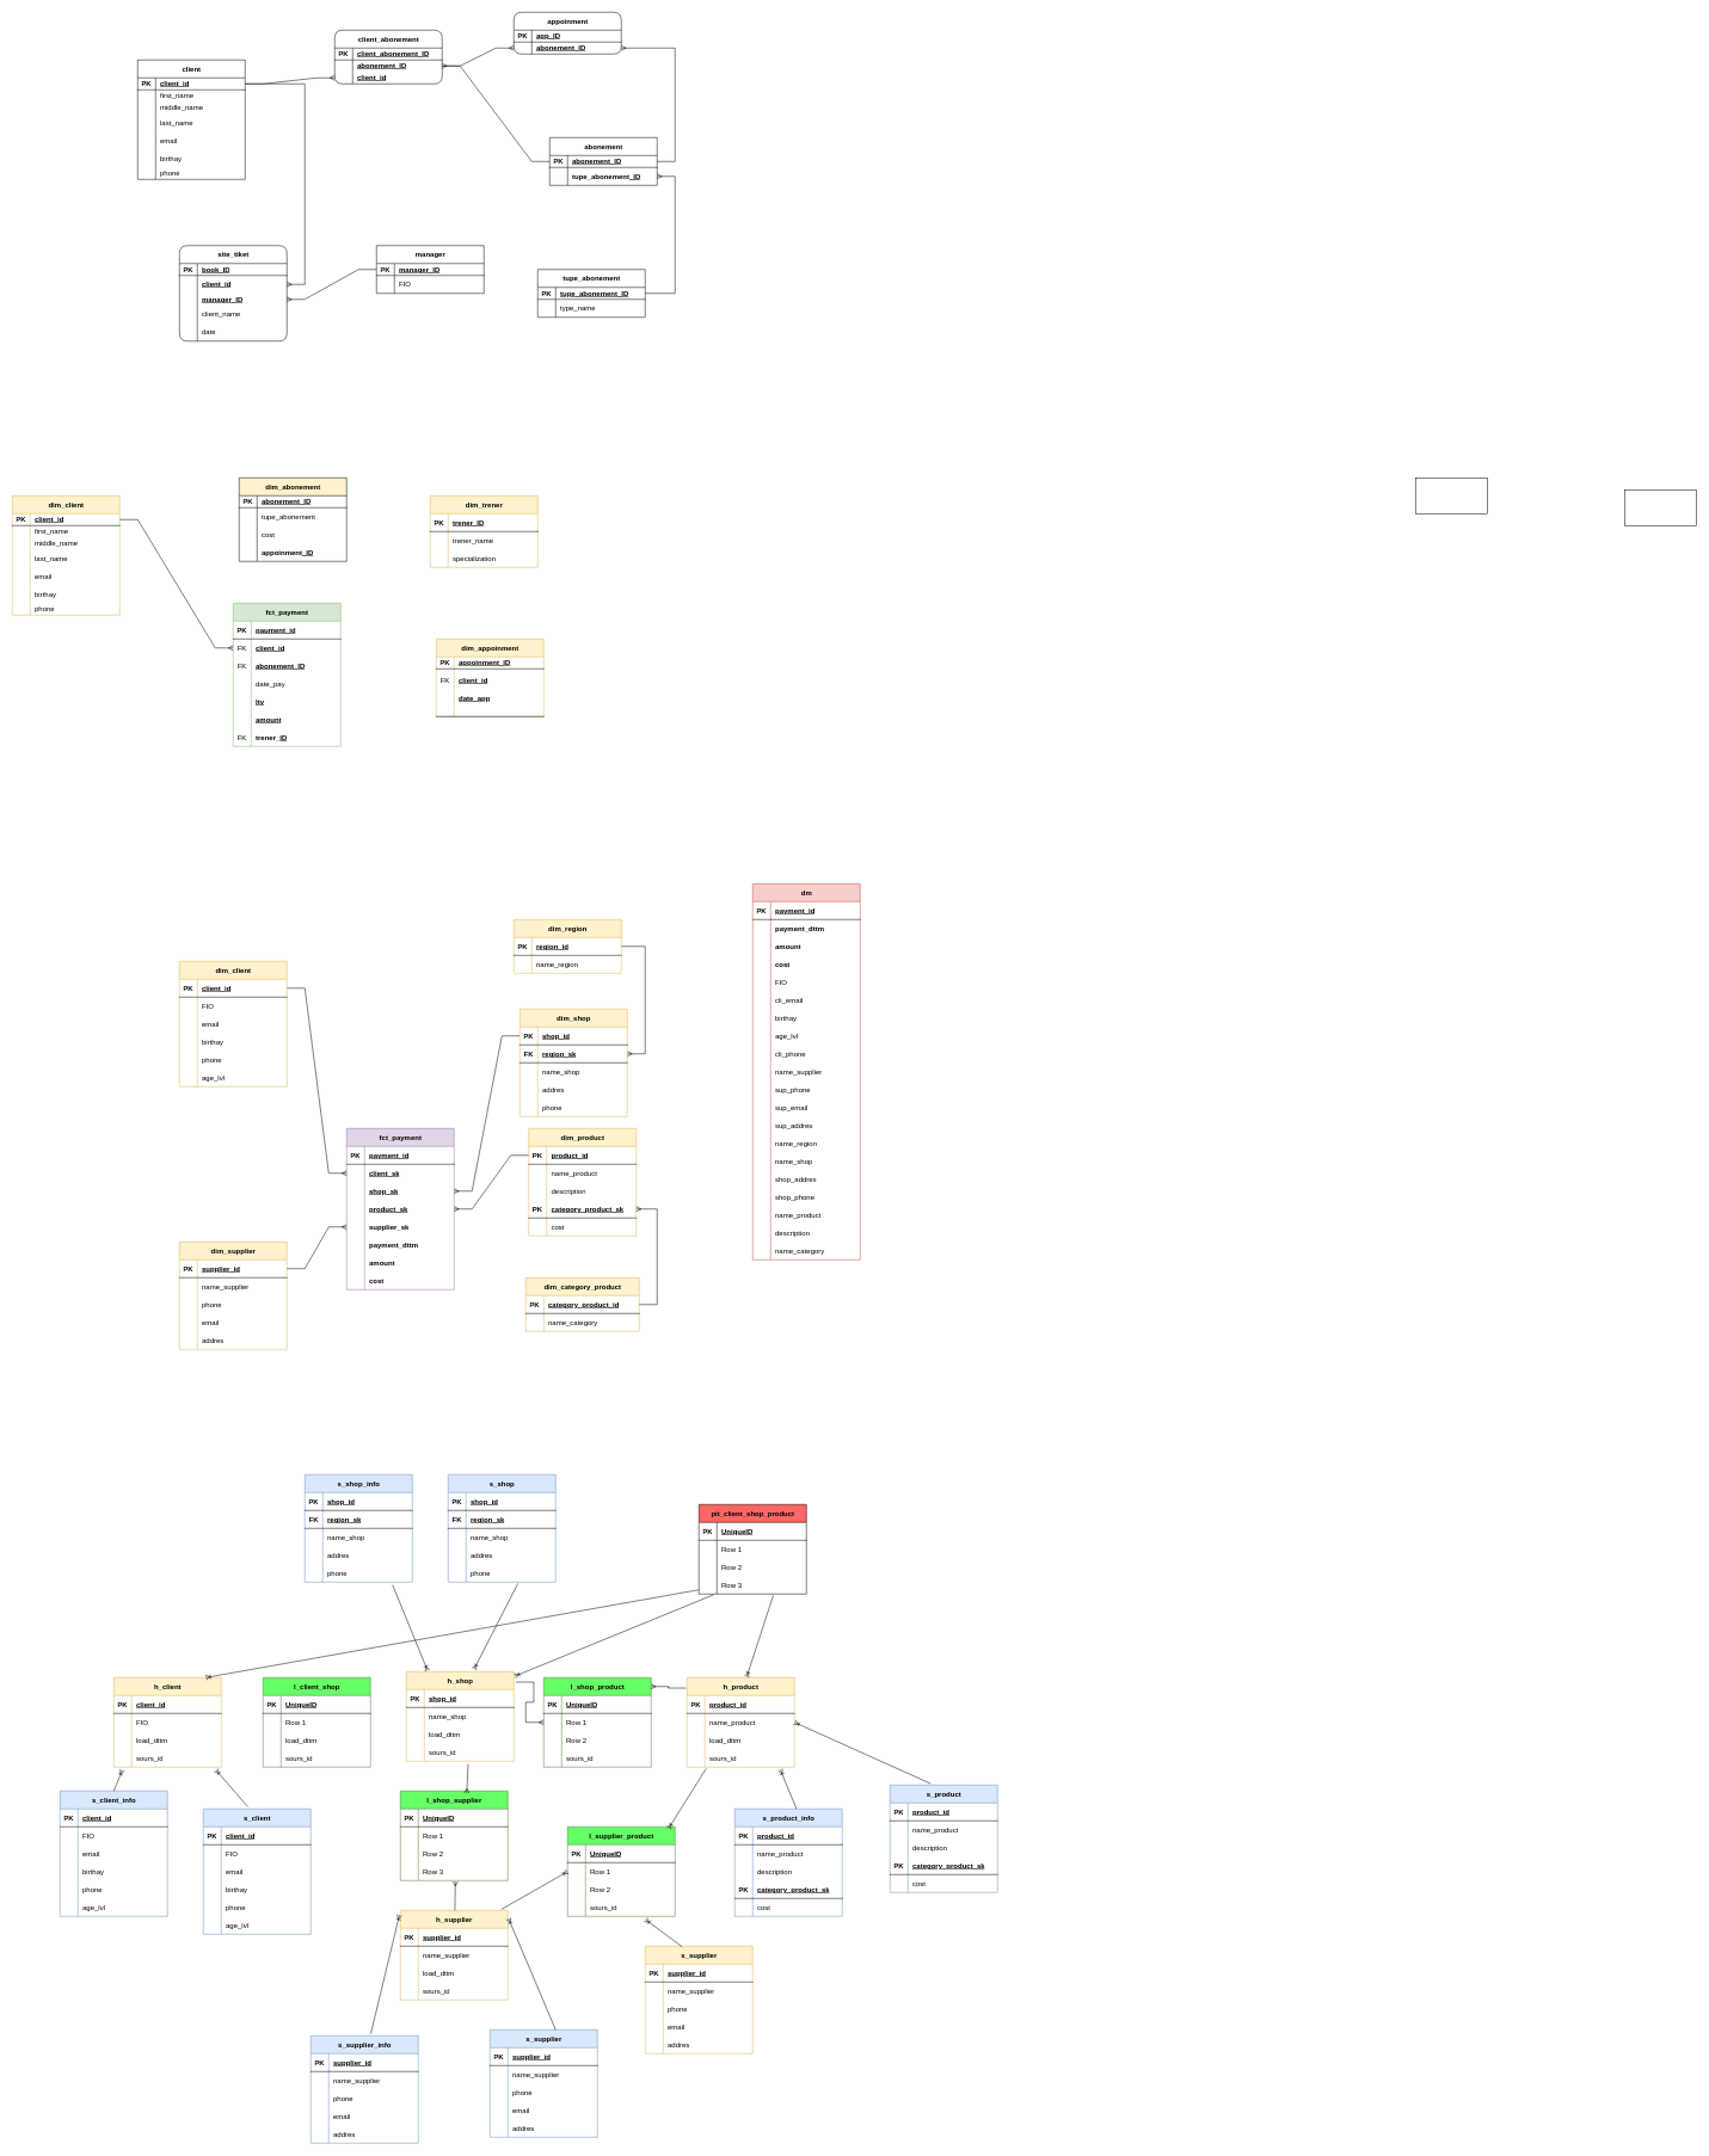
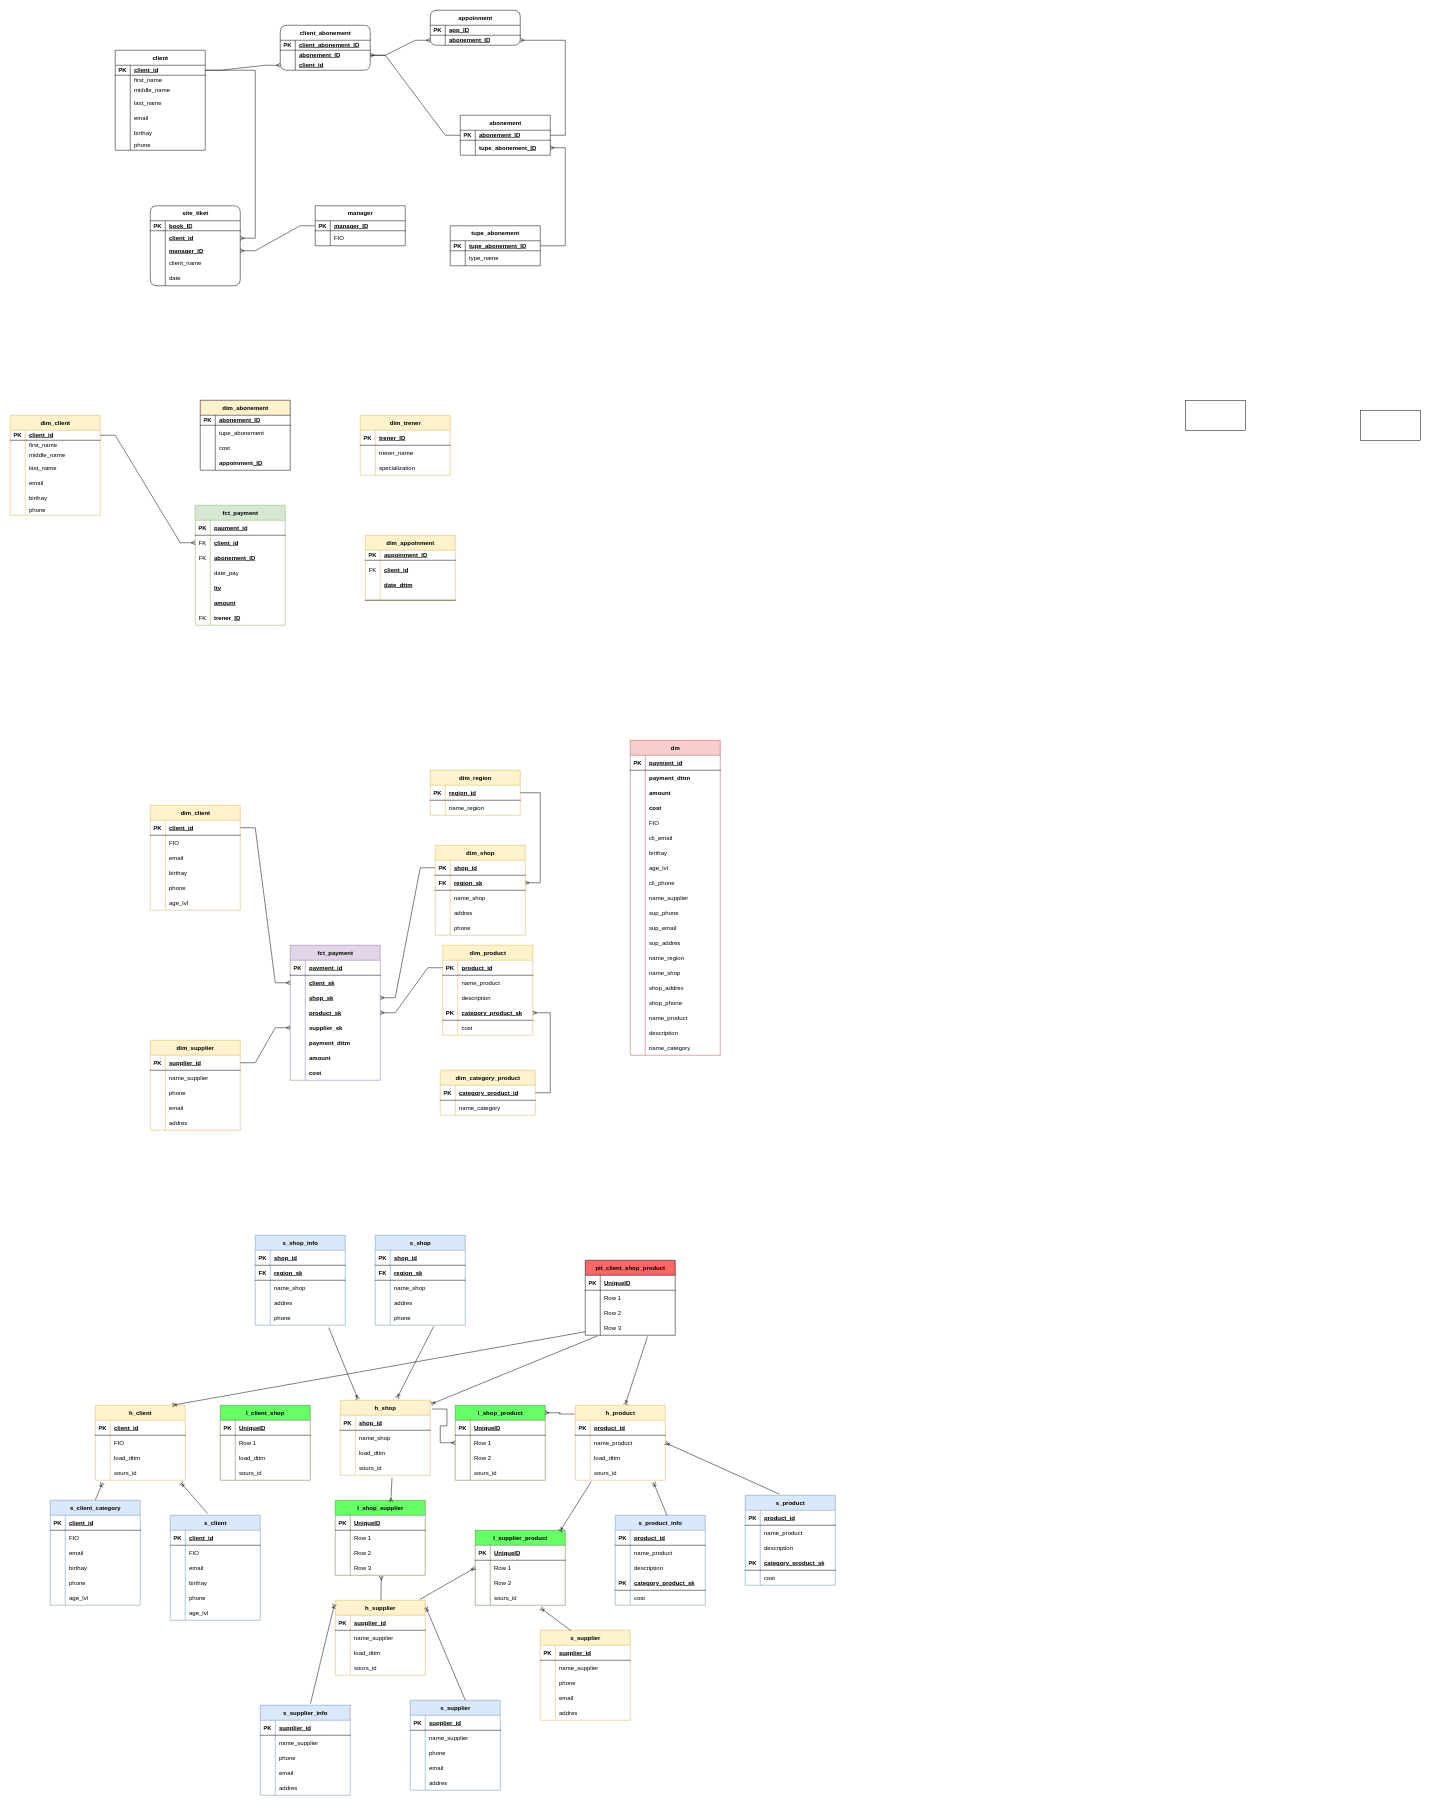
- <mxCell id="154" value="&lt;span style=&quot;font-weight: 700; text-decoration-line: underline;&quot;&gt;date_app&lt;/span&gt;" style="shape=partialRectangle;connectable=0;fillColor=none;top=0;left=0;bottom=0;right=0;align=left;spacingLeft=6;overflow=hidden;whiteSpace=wrap;html=1;" vertex="1" parent="152"><mxGeometry x="30" width="150" height="20" as="geometry"><mxRectangle width="150" height="20" as="alternateBounds" /></mxGeometry></mxCell>
+ <mxCell id="154" value="&lt;span style=&quot;font-weight: 700; text-decoration-line: underline;&quot;&gt;date_dttm&lt;/span&gt;" style="shape=partialRectangle;connectable=0;fillColor=none;top=0;left=0;bottom=0;right=0;align=left;spacingLeft=6;overflow=hidden;whiteSpace=wrap;html=1;" vertex="1" parent="152"><mxGeometry x="30" width="150" height="20" as="geometry"><mxRectangle width="150" height="20" as="alternateBounds" /></mxGeometry></mxCell>
- <mxCell id="439" value="s_client_info" style="shape=table;startSize=30;container=1;collapsible=1;childLayout=tableLayout;fixedRows=1;rowLines=0;fontStyle=1;align=center;resizeLast=1;html=1;fillColor=#dae8fc;strokeColor=#6c8ebf;" vertex="1" parent="1"><mxGeometry x="100" y="3000" width="180" height="210" as="geometry"><mxRectangle x="-2460" y="-930" width="70" height="30" as="alternateBounds" /></mxGeometry></mxCell>
+ <mxCell id="439" value="s_client_category" style="shape=table;startSize=30;container=1;collapsible=1;childLayout=tableLayout;fixedRows=1;rowLines=0;fontStyle=1;align=center;resizeLast=1;html=1;fillColor=#dae8fc;strokeColor=#6c8ebf;" vertex="1" parent="1"><mxGeometry x="100" y="3000" width="180" height="210" as="geometry"><mxRectangle x="-2460" y="-930" width="70" height="30" as="alternateBounds" /></mxGeometry></mxCell>
